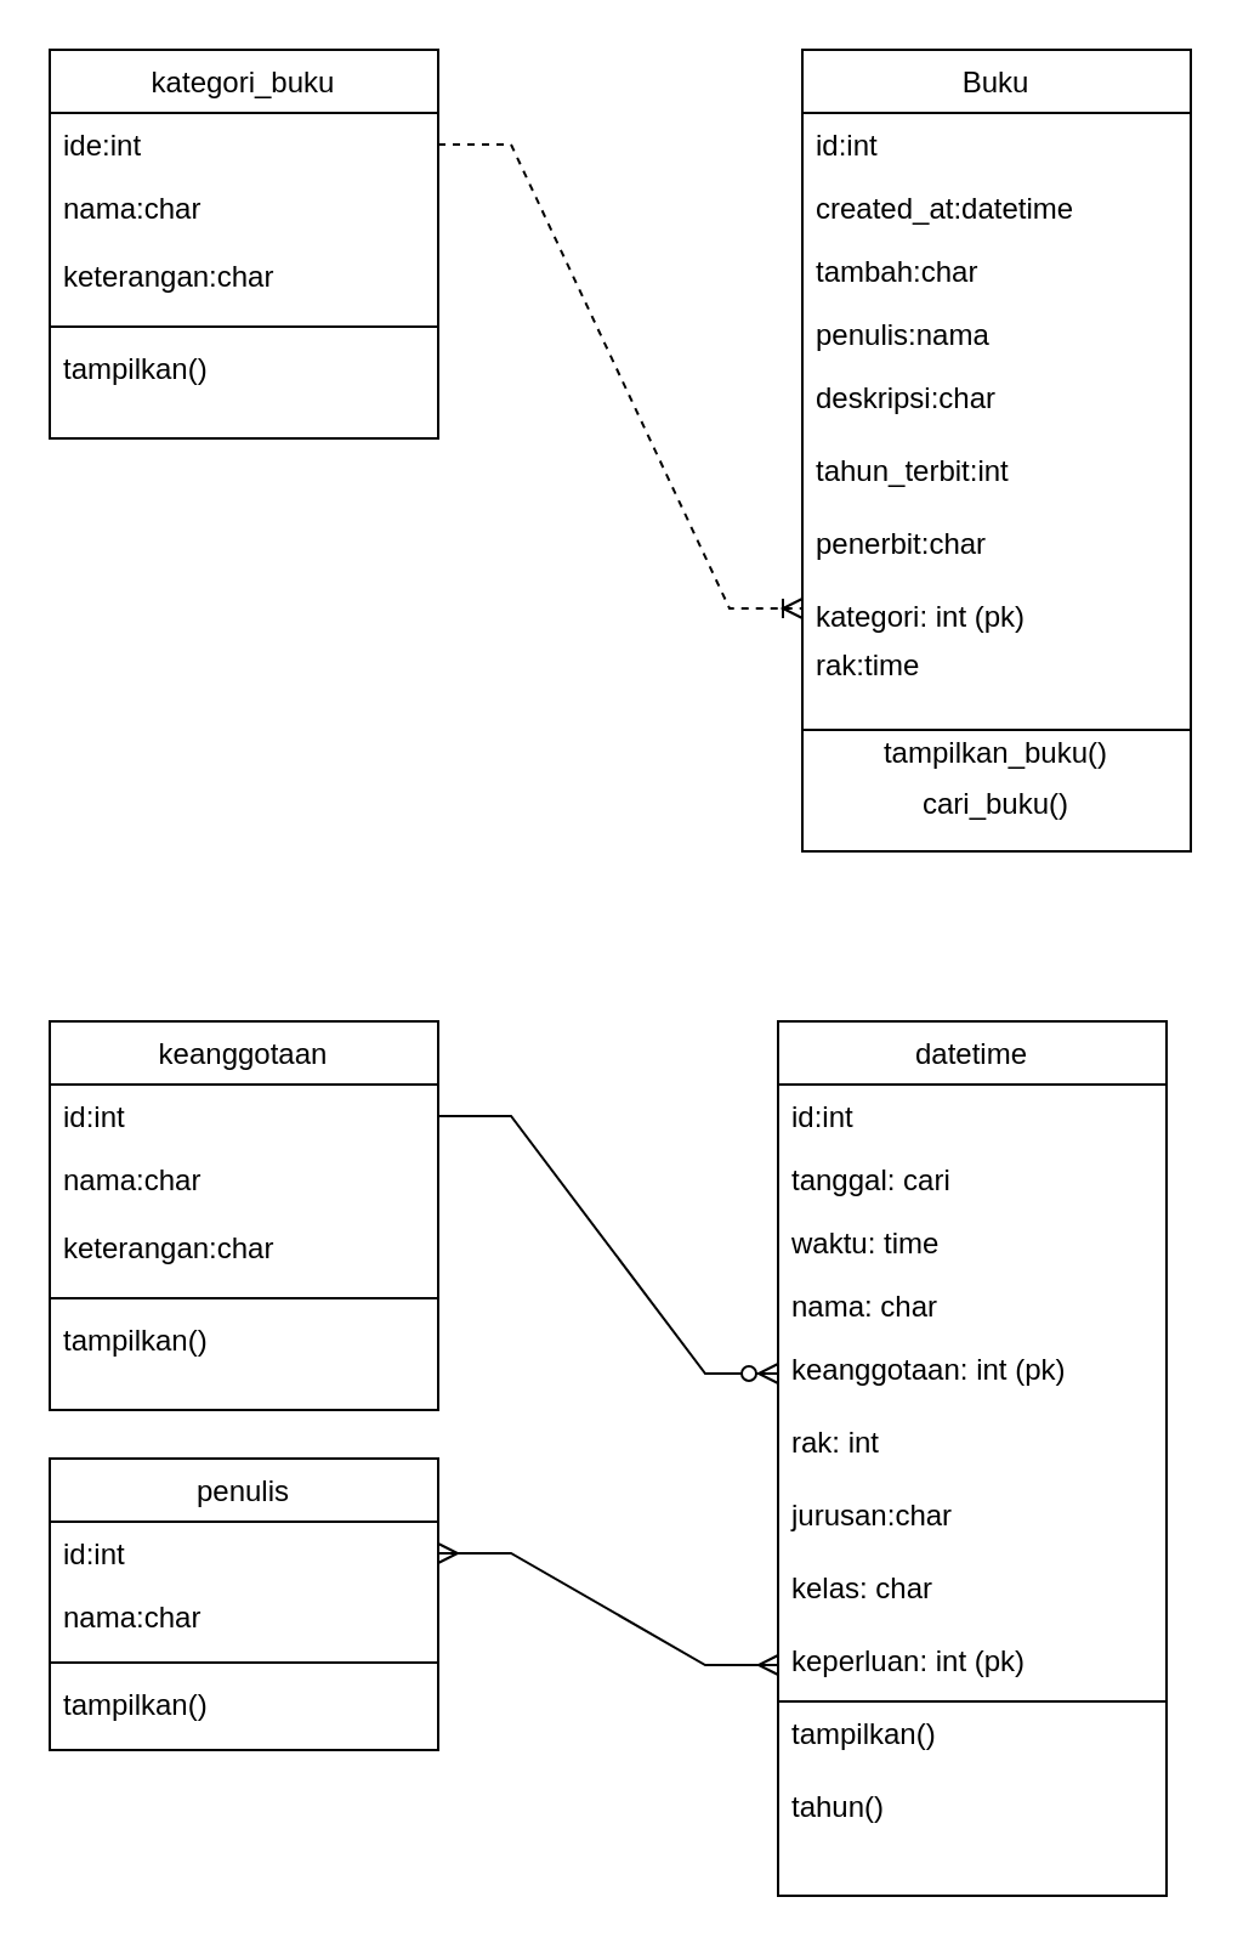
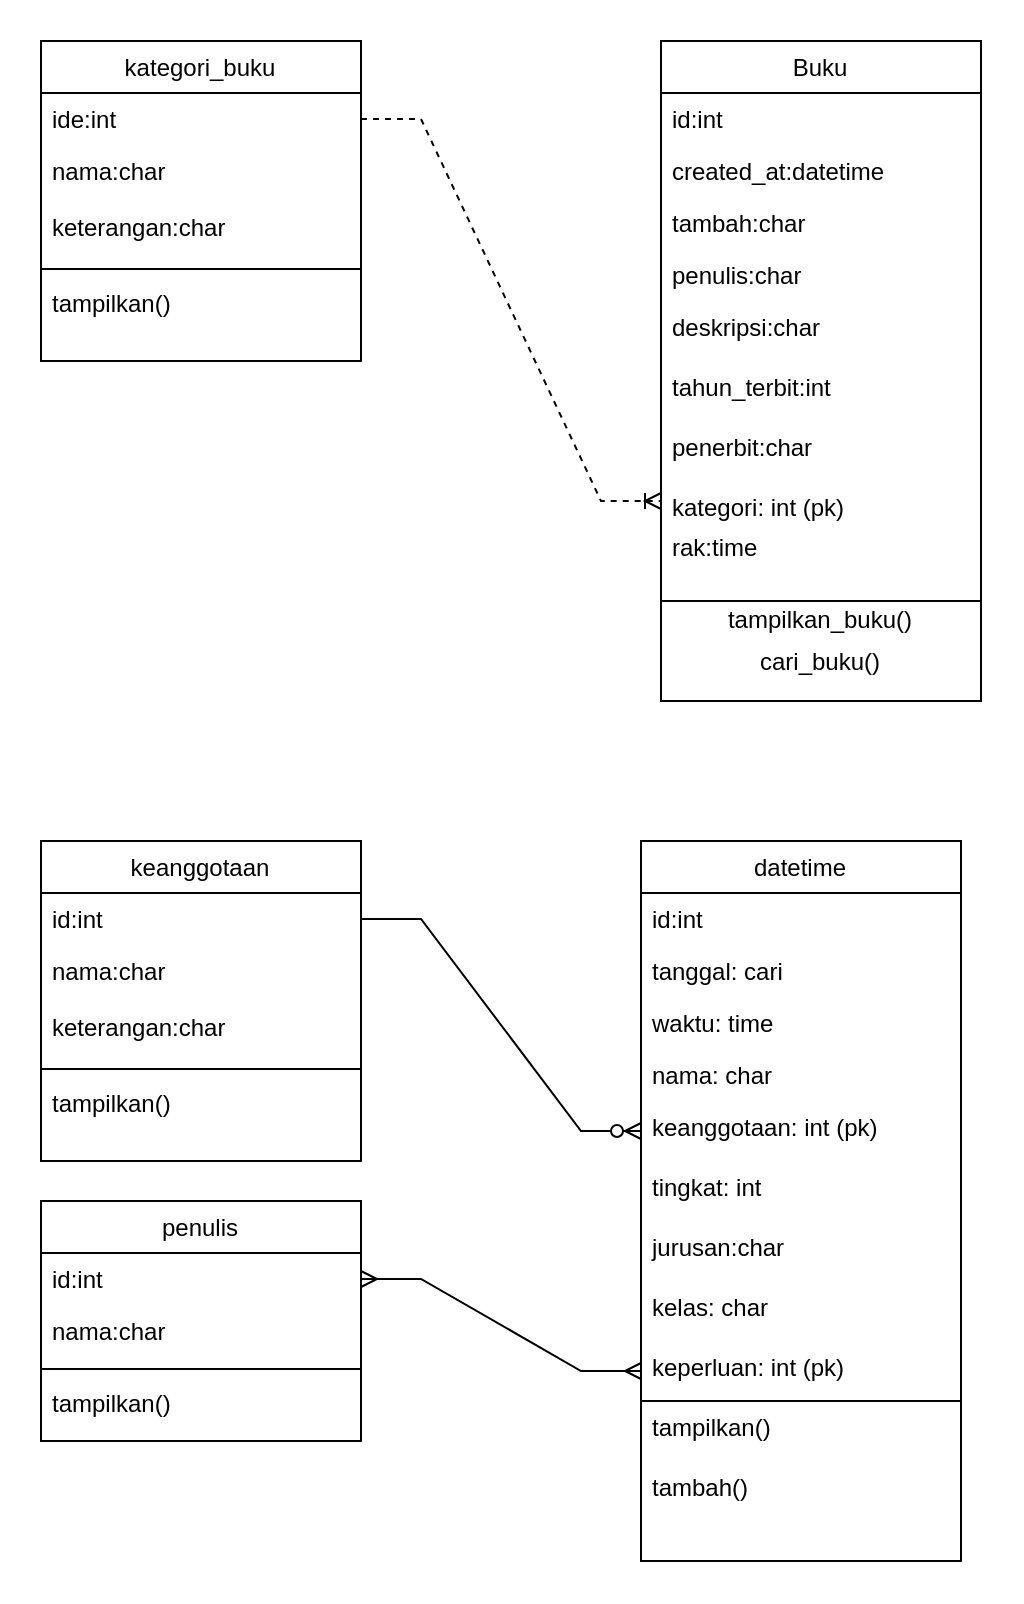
- <mxCell id="12" value="penulis:nama" style="text;align=left;verticalAlign=top;spacingLeft=4;spacingRight=4;overflow=hidden;rotatable=0;points=[[0,0.5],[1,0.5]];portConstraint=eastwest;rounded=0;shadow=0;html=0;" vertex="1" parent="8"><mxGeometry y="104" width="160" height="26" as="geometry" /></mxCell>
+ <mxCell id="12" value="penulis:char" style="text;align=left;verticalAlign=top;spacingLeft=4;spacingRight=4;overflow=hidden;rotatable=0;points=[[0,0.5],[1,0.5]];portConstraint=eastwest;rounded=0;shadow=0;html=0;" vertex="1" parent="8"><mxGeometry y="104" width="160" height="26" as="geometry" /></mxCell>
- <mxCell id="33" value="rak: int" style="text;align=left;verticalAlign=top;spacingLeft=4;spacingRight=4;overflow=hidden;rotatable=0;points=[[0,0.5],[1,0.5]];portConstraint=eastwest;rounded=0;shadow=0;html=0;" vertex="1" parent="27"><mxGeometry y="160" width="160" height="30" as="geometry" /></mxCell>
+ <mxCell id="33" value="tingkat: int" style="text;align=left;verticalAlign=top;spacingLeft=4;spacingRight=4;overflow=hidden;rotatable=0;points=[[0,0.5],[1,0.5]];portConstraint=eastwest;rounded=0;shadow=0;html=0;" vertex="1" parent="27"><mxGeometry y="160" width="160" height="30" as="geometry" /></mxCell>
- <mxCell id="39" value="tahun()" style="text;align=left;verticalAlign=top;spacingLeft=4;spacingRight=4;overflow=hidden;rotatable=0;points=[[0,0.5],[1,0.5]];portConstraint=eastwest;rounded=0;shadow=0;html=0;" vertex="1" parent="27"><mxGeometry y="310" width="160" height="30" as="geometry" /></mxCell>
+ <mxCell id="39" value="tambah()" style="text;align=left;verticalAlign=top;spacingLeft=4;spacingRight=4;overflow=hidden;rotatable=0;points=[[0,0.5],[1,0.5]];portConstraint=eastwest;rounded=0;shadow=0;html=0;" vertex="1" parent="27"><mxGeometry y="310" width="160" height="30" as="geometry" /></mxCell>
